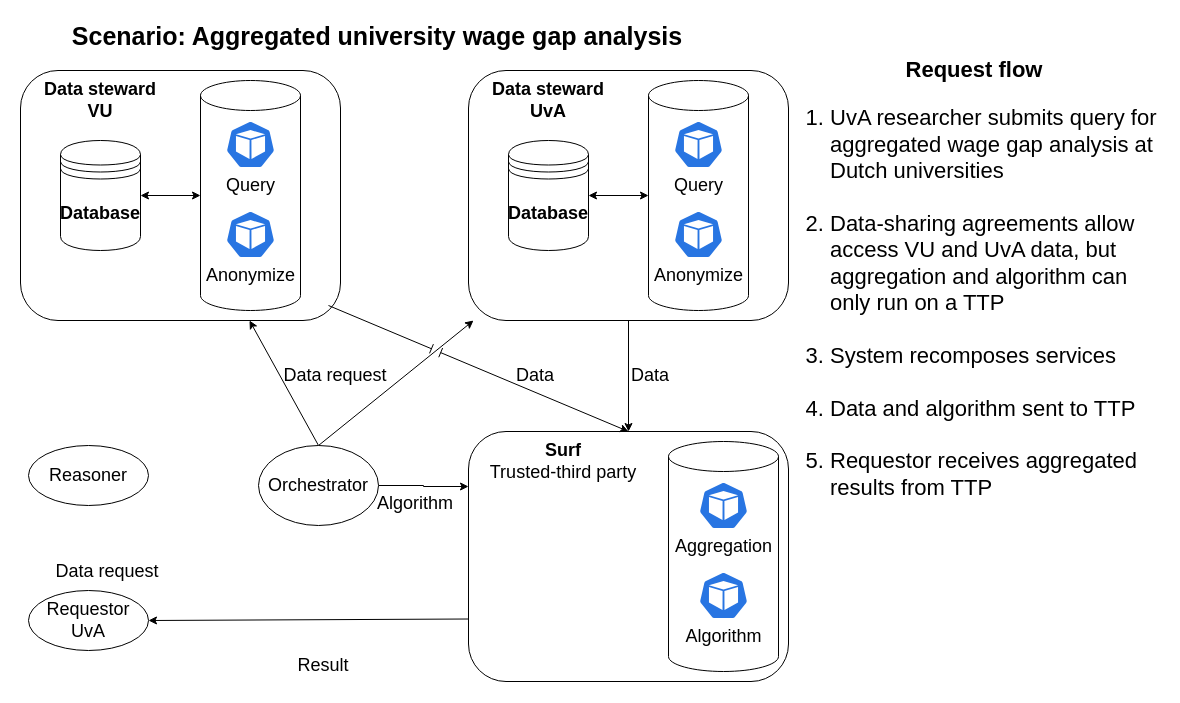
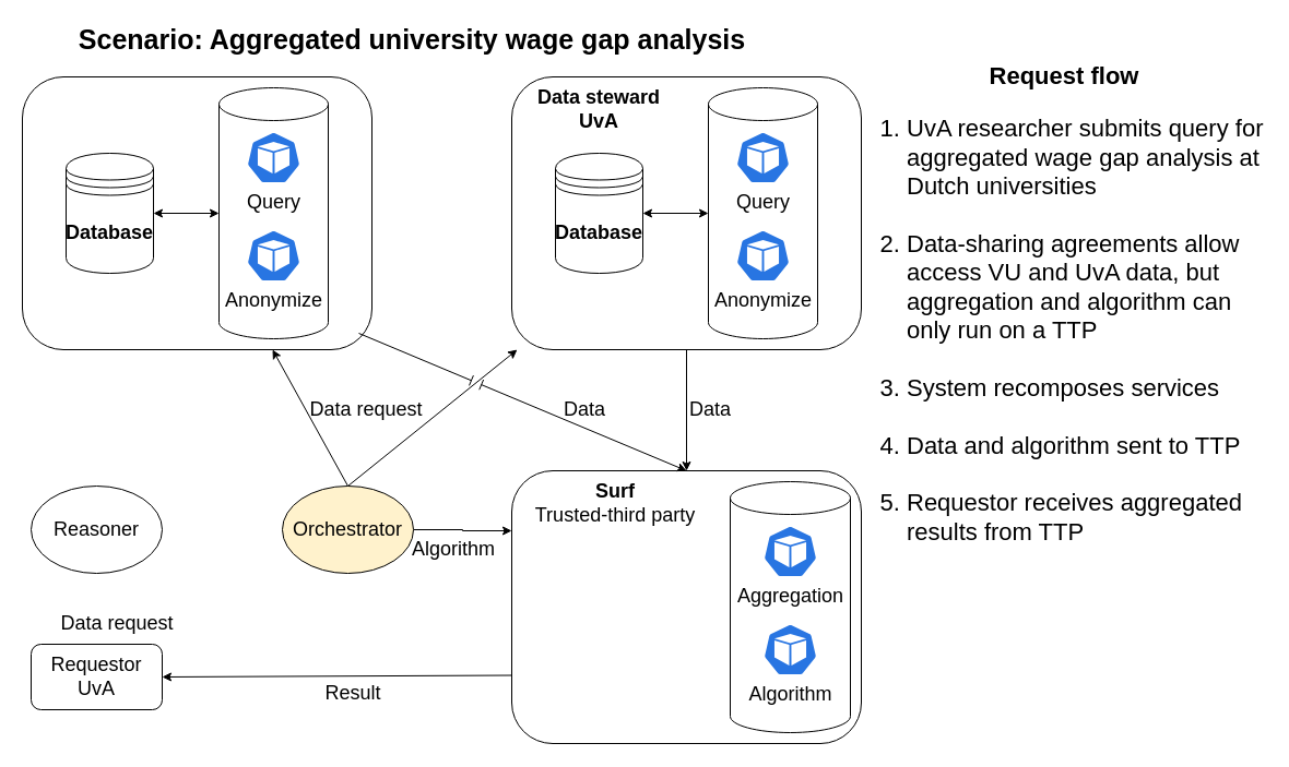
- <mxCell id="15" value="&lt;b style=&quot;font-size: 18px;&quot;&gt;Data steward&lt;br&gt;VU&lt;br&gt;&lt;/b&gt;" style="text;html=1;strokeColor=none;fillColor=none;align=center;verticalAlign=middle;whiteSpace=wrap;rounded=0;fontSize=18;" parent="13" vertex="1"><mxGeometry x="20" y="10" width="120" height="40" as="geometry" /></mxCell>
- <mxCell id="9" value="&lt;font style=&quot;font-size: 18px;&quot;&gt;Reasoner&lt;/font&gt;" style="ellipse;whiteSpace=wrap;html=1;fontSize=18;" parent="1" vertex="1"><mxGeometry x="28" y="445" width="120" height="60" as="geometry" /></mxCell>
+ <mxCell id="9" value="&lt;font style=&quot;font-size: 18px;&quot;&gt;Reasoner&lt;/font&gt;" style="ellipse;whiteSpace=wrap;html=1;fontSize=18;" parent="1" vertex="1"><mxGeometry x="28" y="445" width="120" height="80" as="geometry" /></mxCell>
- <mxCell id="6" value="&lt;font style=&quot;font-size: 18px;&quot;&gt;Orchestrator&lt;/font&gt;" style="ellipse;whiteSpace=wrap;html=1;fontSize=18;" parent="1" vertex="1"><mxGeometry x="258" y="445" width="120" height="80" as="geometry" /></mxCell>
+ <mxCell id="6" value="&lt;font style=&quot;font-size: 18px;&quot;&gt;Orchestrator&lt;/font&gt;" style="ellipse;whiteSpace=wrap;html=1;fontSize=18;fillColor=#fff2cc;" parent="1" vertex="1"><mxGeometry x="258" y="445" width="120" height="80" as="geometry" /></mxCell>
- <mxCell id="2" value="Requestor&lt;br&gt;UvA" style="ellipse;whiteSpace=wrap;html=1;fontSize=18;" parent="1" vertex="1"><mxGeometry x="28" y="590" width="120" height="60" as="geometry" /></mxCell>
+ <mxCell id="2" value="Requestor&lt;br&gt;UvA" style="rounded=1;whiteSpace=wrap;html=1;fontSize=18;" parent="1" vertex="1"><mxGeometry x="28" y="590" width="120" height="60" as="geometry" /></mxCell>
- <mxCell id="10" value="&lt;font style=&quot;font-size: 18px;&quot;&gt;Result&lt;/font&gt;" style="text;html=1;strokeColor=none;fillColor=none;align=center;verticalAlign=middle;whiteSpace=wrap;rounded=0;fontSize=18;" parent="1" vertex="1"><mxGeometry x="268" y="650" width="110" height="30" as="geometry" /></mxCell>
+ <mxCell id="10" value="&lt;font style=&quot;font-size: 18px;&quot;&gt;Result&lt;/font&gt;" style="text;html=1;strokeColor=none;fillColor=none;align=center;verticalAlign=middle;whiteSpace=wrap;rounded=0;fontSize=18;" parent="1" vertex="1"><mxGeometry x="268" y="620" width="110" height="30" as="geometry" /></mxCell>
